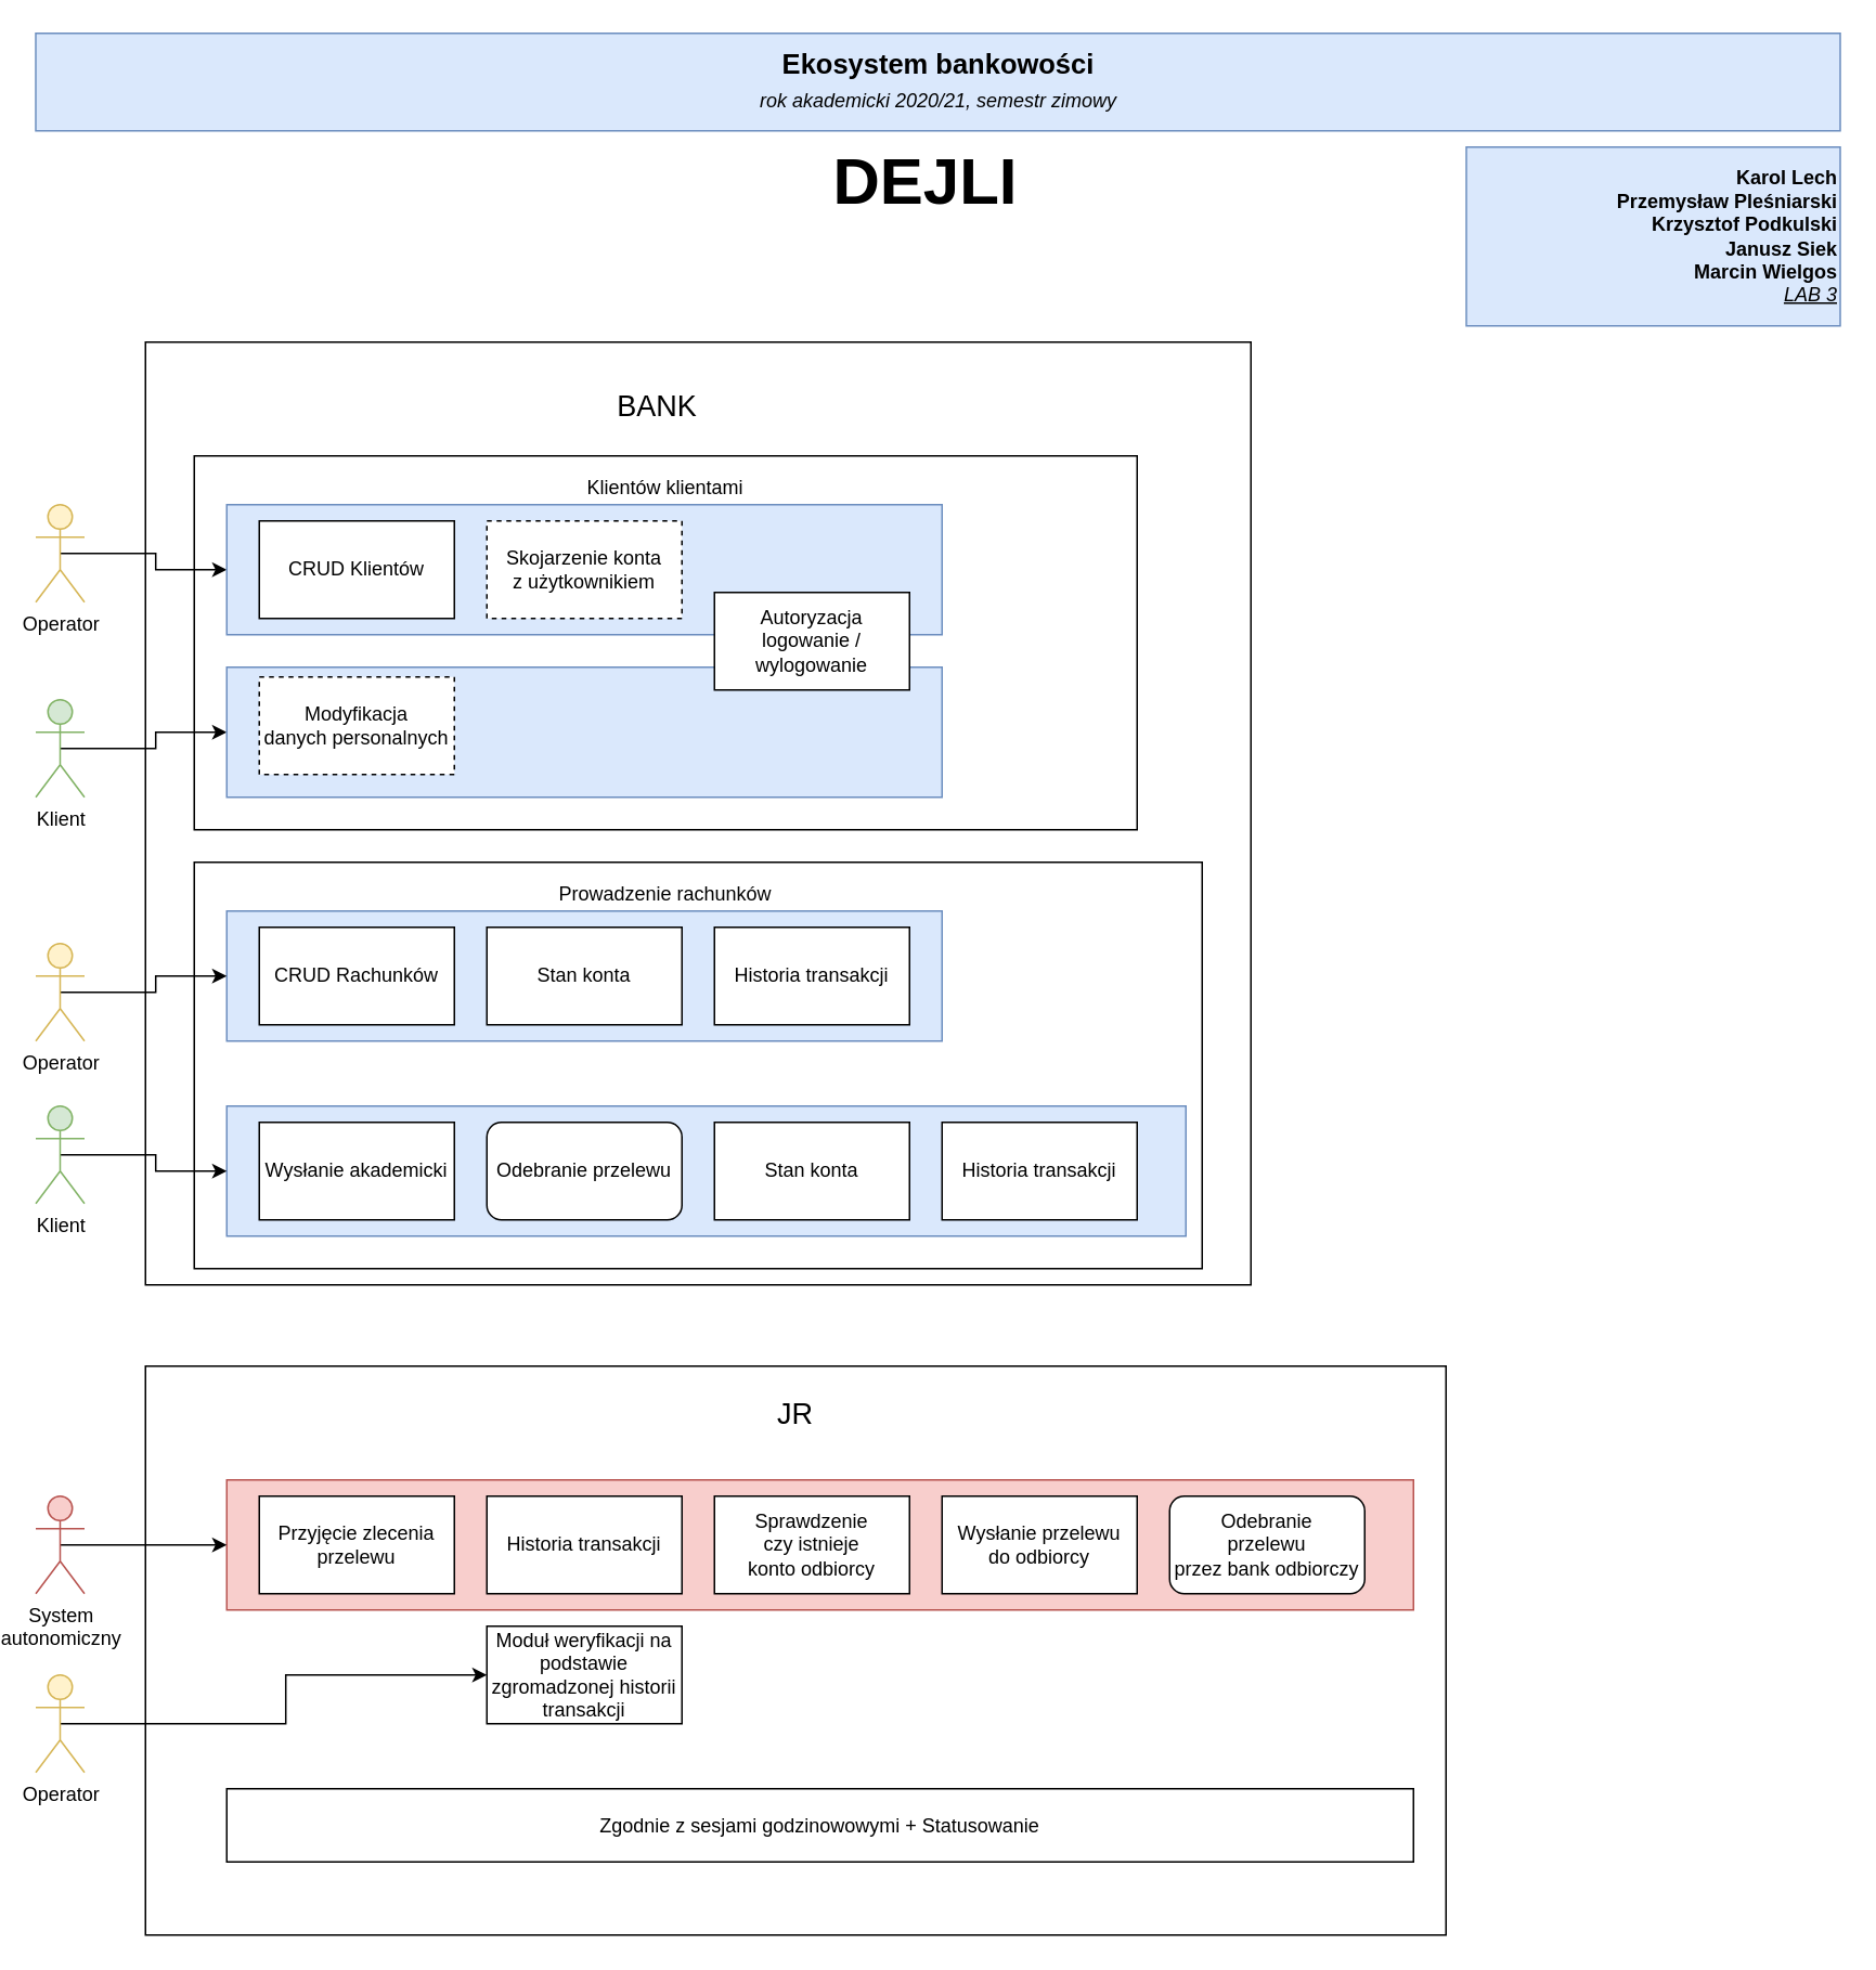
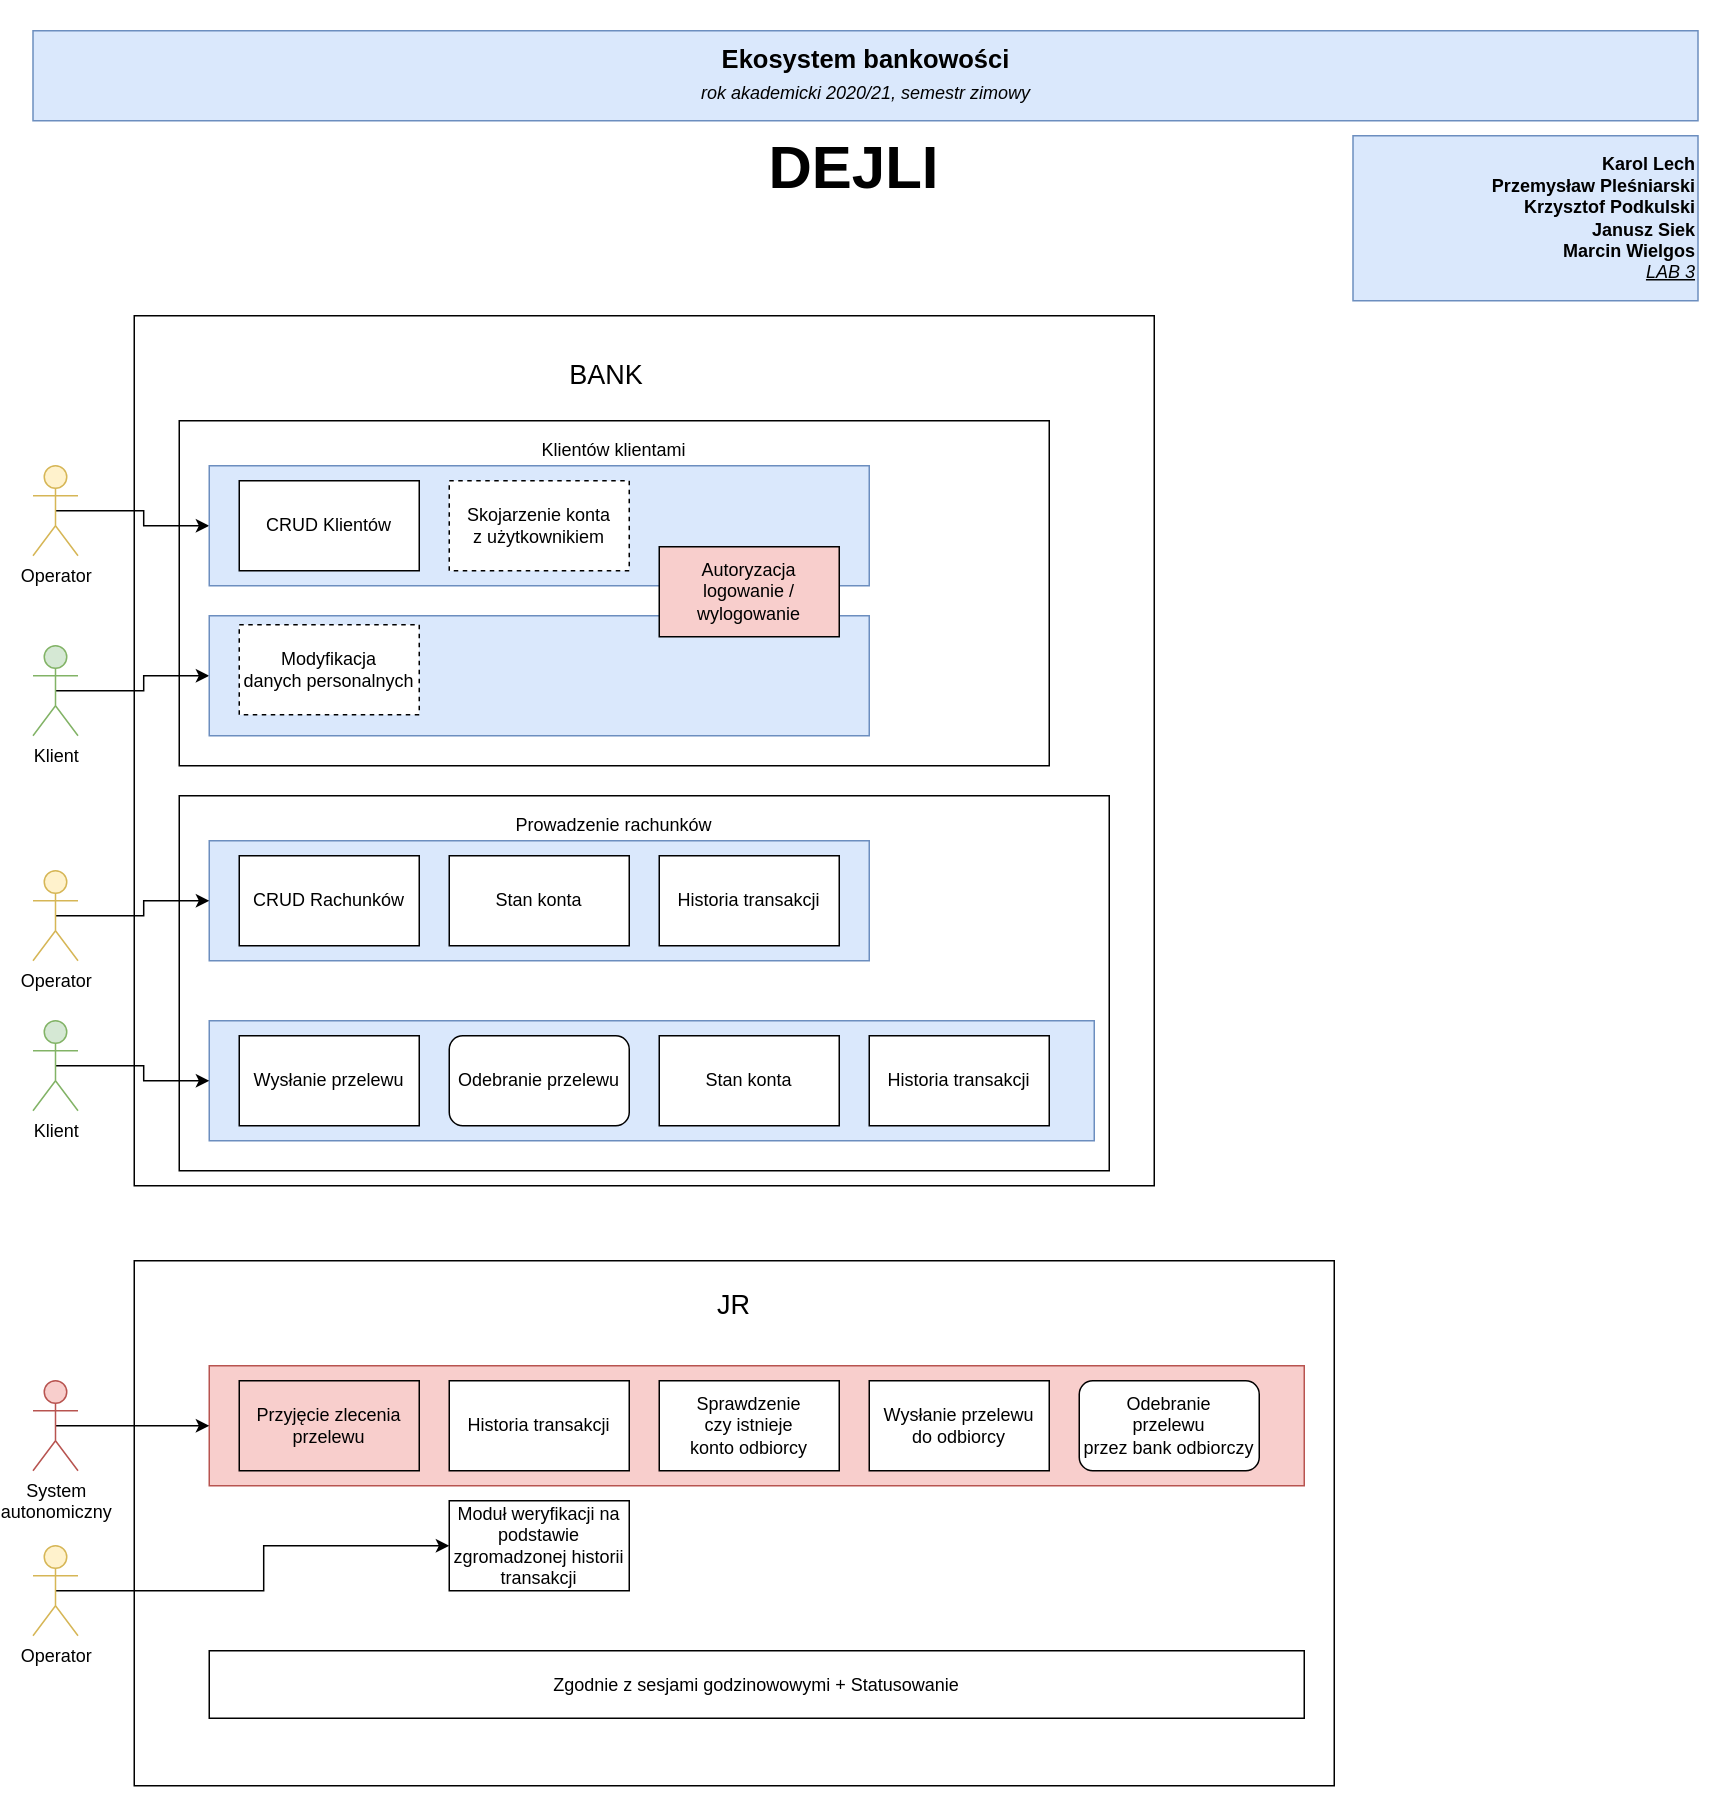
- <mxCell id="23" value="Autoryzacja&lt;br&gt;logowanie / wylogowanie" style="rounded=0;whiteSpace=wrap;html=1;fontSize=12;" parent="1" vertex="1"><mxGeometry x="438" y="364" width="120" height="60" as="geometry" /></mxCell>
+ <mxCell id="23" value="Autoryzacja&lt;br&gt;logowanie / wylogowanie" style="rounded=0;whiteSpace=wrap;html=1;fontSize=12;fillColor=#f8cecc;" parent="1" vertex="1"><mxGeometry x="438" y="364" width="120" height="60" as="geometry" /></mxCell>
- <mxCell id="32" value="Wysłanie akademicki" style="rounded=0;whiteSpace=wrap;html=1;fontSize=12;" parent="1" vertex="1"><mxGeometry x="158" y="690" width="120" height="60" as="geometry" /></mxCell>
+ <mxCell id="32" value="Wysłanie przelewu" style="rounded=0;whiteSpace=wrap;html=1;fontSize=12;" parent="1" vertex="1"><mxGeometry x="158" y="690" width="120" height="60" as="geometry" /></mxCell>
- <mxCell id="39" value="Przyjęcie zlecenia&lt;br&gt;przelewu" style="rounded=0;whiteSpace=wrap;html=1;fontSize=12;" parent="1" vertex="1"><mxGeometry x="158" y="920" width="120" height="60" as="geometry" /></mxCell>
+ <mxCell id="39" value="Przyjęcie zlecenia&lt;br&gt;przelewu" style="rounded=0;whiteSpace=wrap;html=1;fontSize=12;fillColor=#f8cecc;" parent="1" vertex="1"><mxGeometry x="158" y="920" width="120" height="60" as="geometry" /></mxCell>
